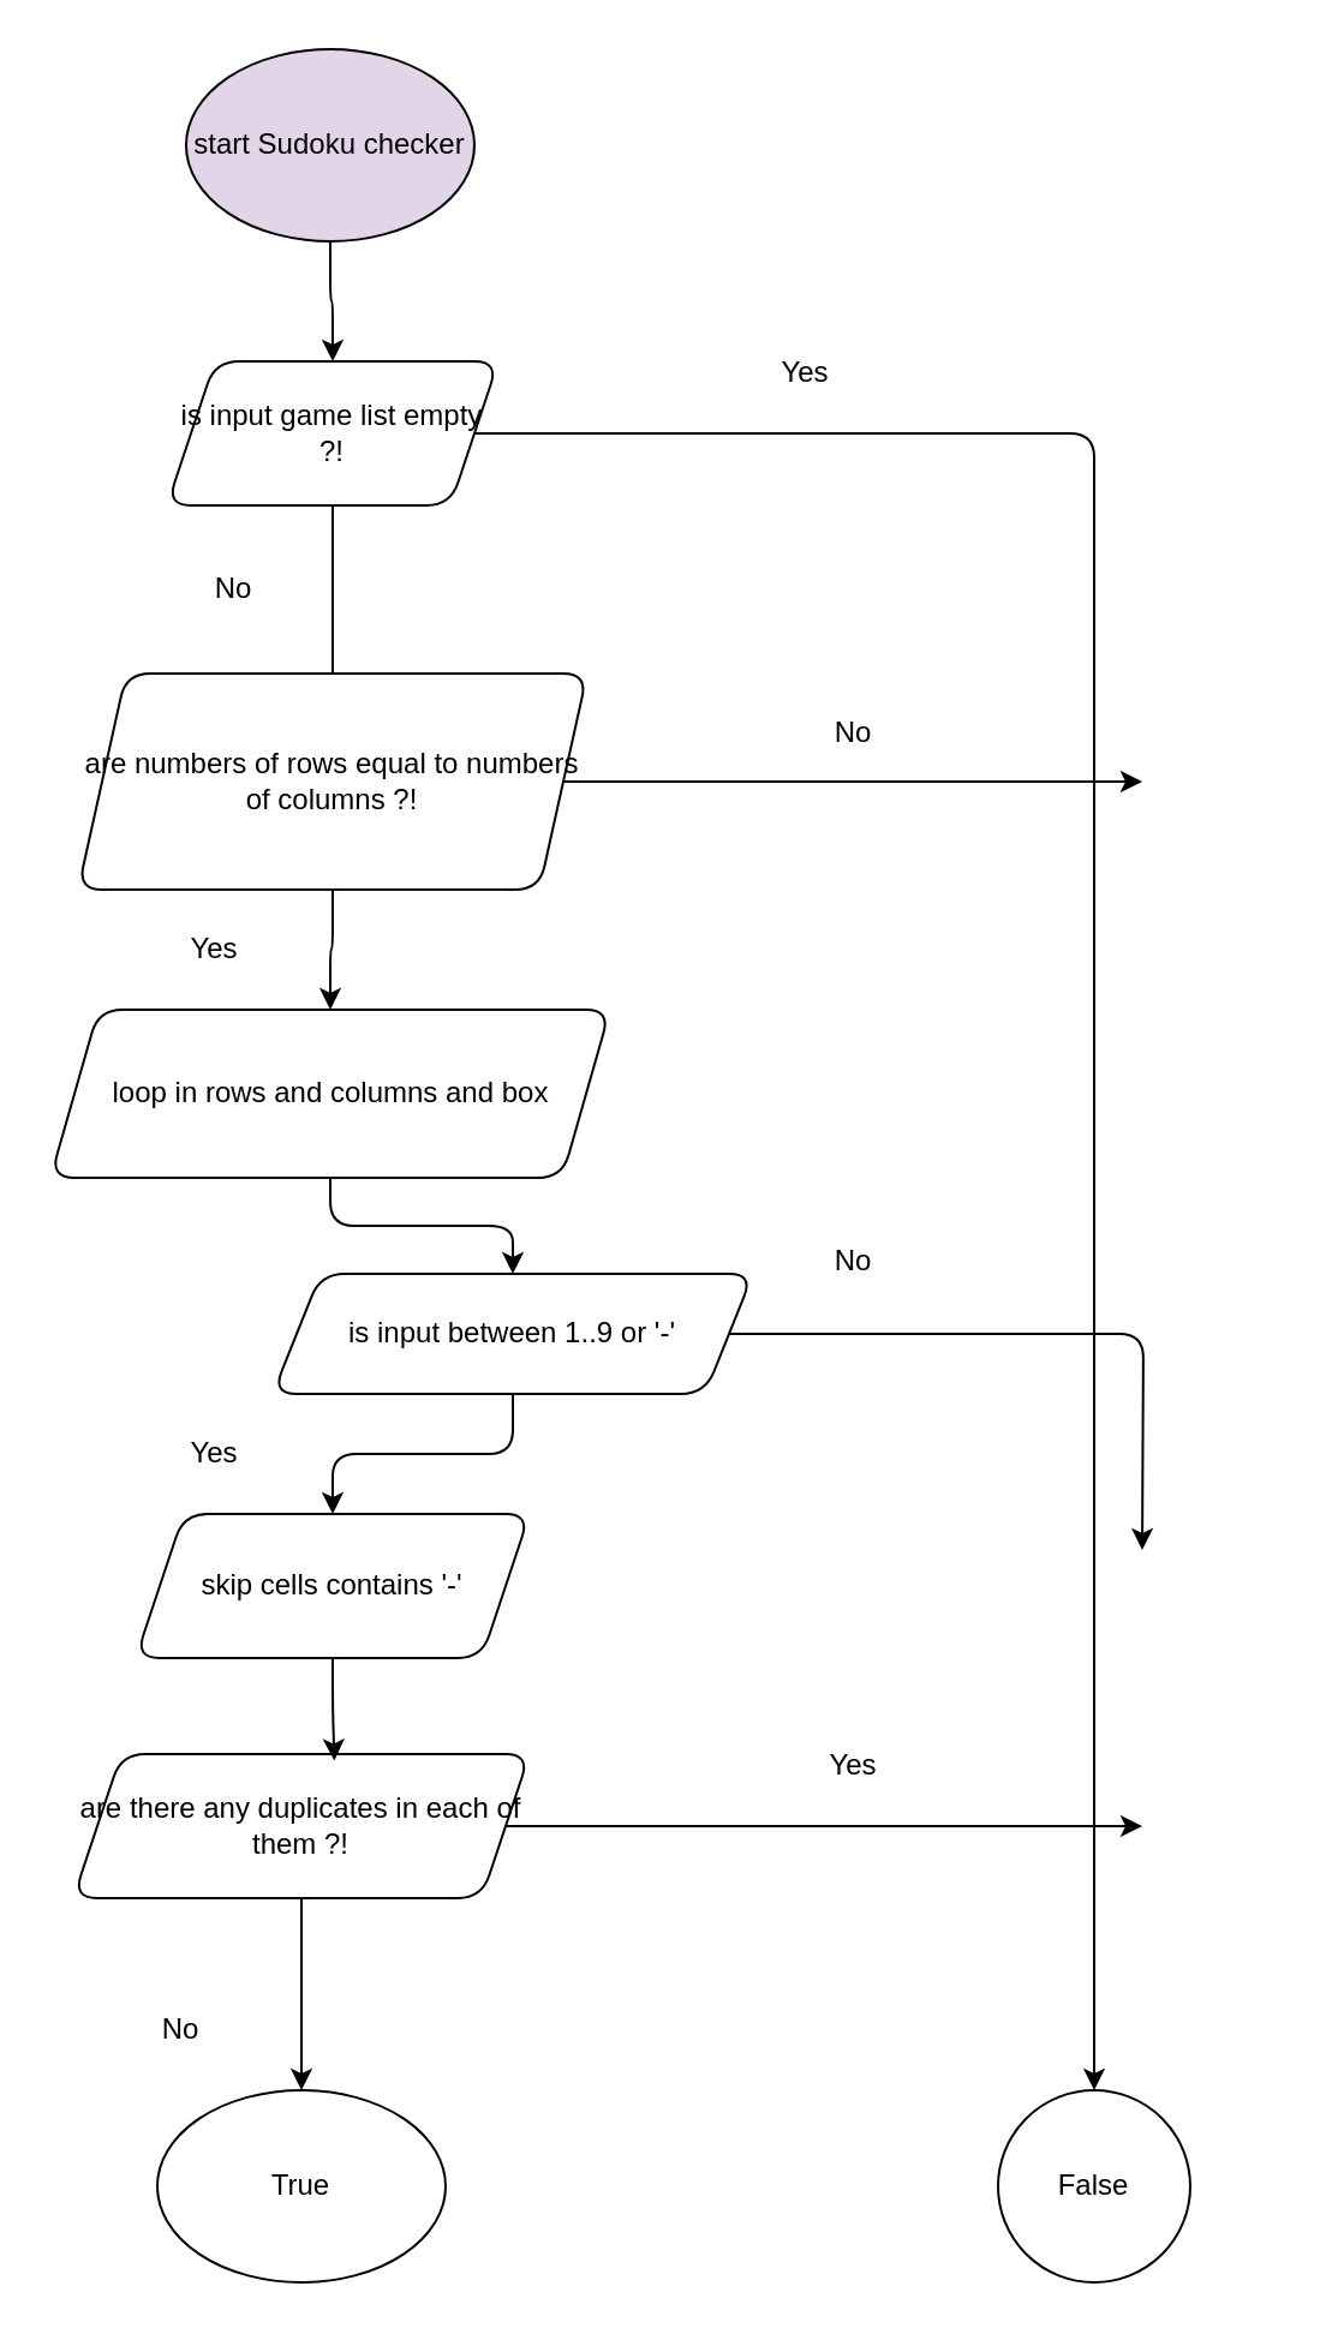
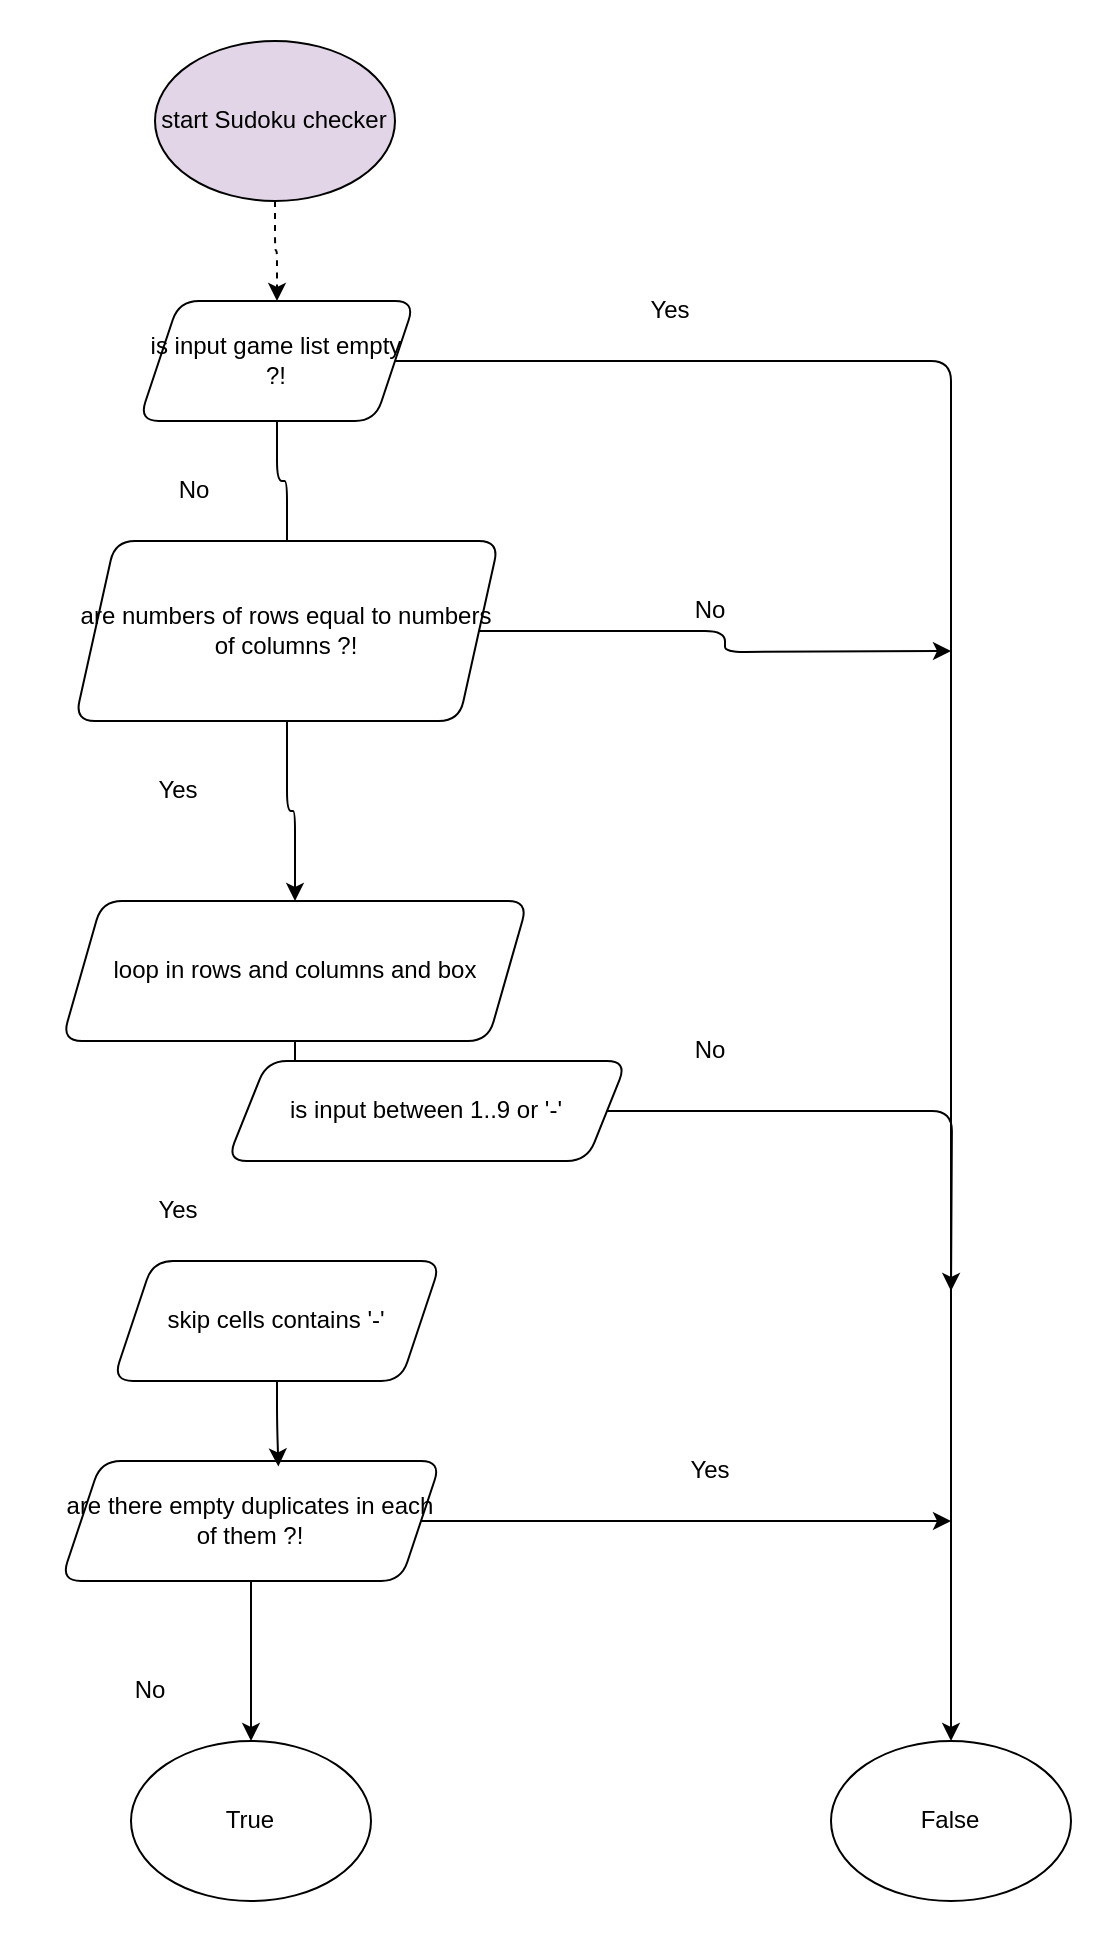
- <mxCell id="2" value="" style="edgeStyle=orthogonalEdgeStyle;rounded=1;orthogonalLoop=1;jettySize=auto;html=1;" parent="1" source="3" target="17" edge="1"><mxGeometry relative="1" as="geometry" /></mxCell>
+ <mxCell id="2" value="" style="edgeStyle=orthogonalEdgeStyle;rounded=1;orthogonalLoop=1;jettySize=auto;html=1;dashed=1;" parent="1" source="3" target="17" edge="1"><mxGeometry relative="1" as="geometry" /></mxCell>
- <mxCell id="6" value="are numbers of rows equal to numbers of columns ?!" style="shape=parallelogram;perimeter=parallelogramPerimeter;whiteSpace=wrap;html=1;fixedSize=1;rounded=1;" parent="1" vertex="1"><mxGeometry x="32" y="280" width="212" height="90" as="geometry" /></mxCell>
+ <mxCell id="6" value="are numbers of rows equal to numbers of columns ?!" style="shape=parallelogram;perimeter=parallelogramPerimeter;whiteSpace=wrap;html=1;fixedSize=1;rounded=1;" parent="1" vertex="1"><mxGeometry x="37" y="270" width="212" height="90" as="geometry" /></mxCell>
- <mxCell id="8" value="loop in rows and columns and box" style="shape=parallelogram;perimeter=parallelogramPerimeter;whiteSpace=wrap;html=1;fixedSize=1;rounded=1;" parent="1" vertex="1"><mxGeometry x="20.5" y="420" width="233" height="70" as="geometry" /></mxCell>
+ <mxCell id="8" value="loop in rows and columns and box" style="shape=parallelogram;perimeter=parallelogramPerimeter;whiteSpace=wrap;html=1;fixedSize=1;rounded=1;" parent="1" vertex="1"><mxGeometry x="30.5" y="450" width="233" height="70" as="geometry" /></mxCell>
- <mxCell id="13" style="edgeStyle=orthogonalEdgeStyle;rounded=1;orthogonalLoop=1;jettySize=auto;html=1;" edge="1" parent="1" source="14" target="26"><mxGeometry relative="1" as="geometry" /></mxCell>
- <mxCell id="11" value="are there any duplicates in each of them ?!" style="shape=parallelogram;perimeter=parallelogramPerimeter;whiteSpace=wrap;html=1;fixedSize=1;rounded=1;" parent="1" vertex="1"><mxGeometry x="30" y="730" width="190" height="60" as="geometry" /></mxCell>
+ <mxCell id="11" value="are there empty duplicates in each of them ?!" style="shape=parallelogram;perimeter=parallelogramPerimeter;whiteSpace=wrap;html=1;fixedSize=1;rounded=1;" parent="1" vertex="1"><mxGeometry x="30" y="730" width="190" height="60" as="geometry" /></mxCell>
- <mxCell id="21" value="False" style="ellipse;whiteSpace=wrap;html=1;rounded=1;" parent="1" vertex="1"><mxGeometry x="415" y="870" width="80" height="80" as="geometry" /></mxCell>
+ <mxCell id="21" value="False" style="ellipse;whiteSpace=wrap;html=1;rounded=1;" parent="1" vertex="1"><mxGeometry x="415" y="870" width="120" height="80" as="geometry" /></mxCell>
